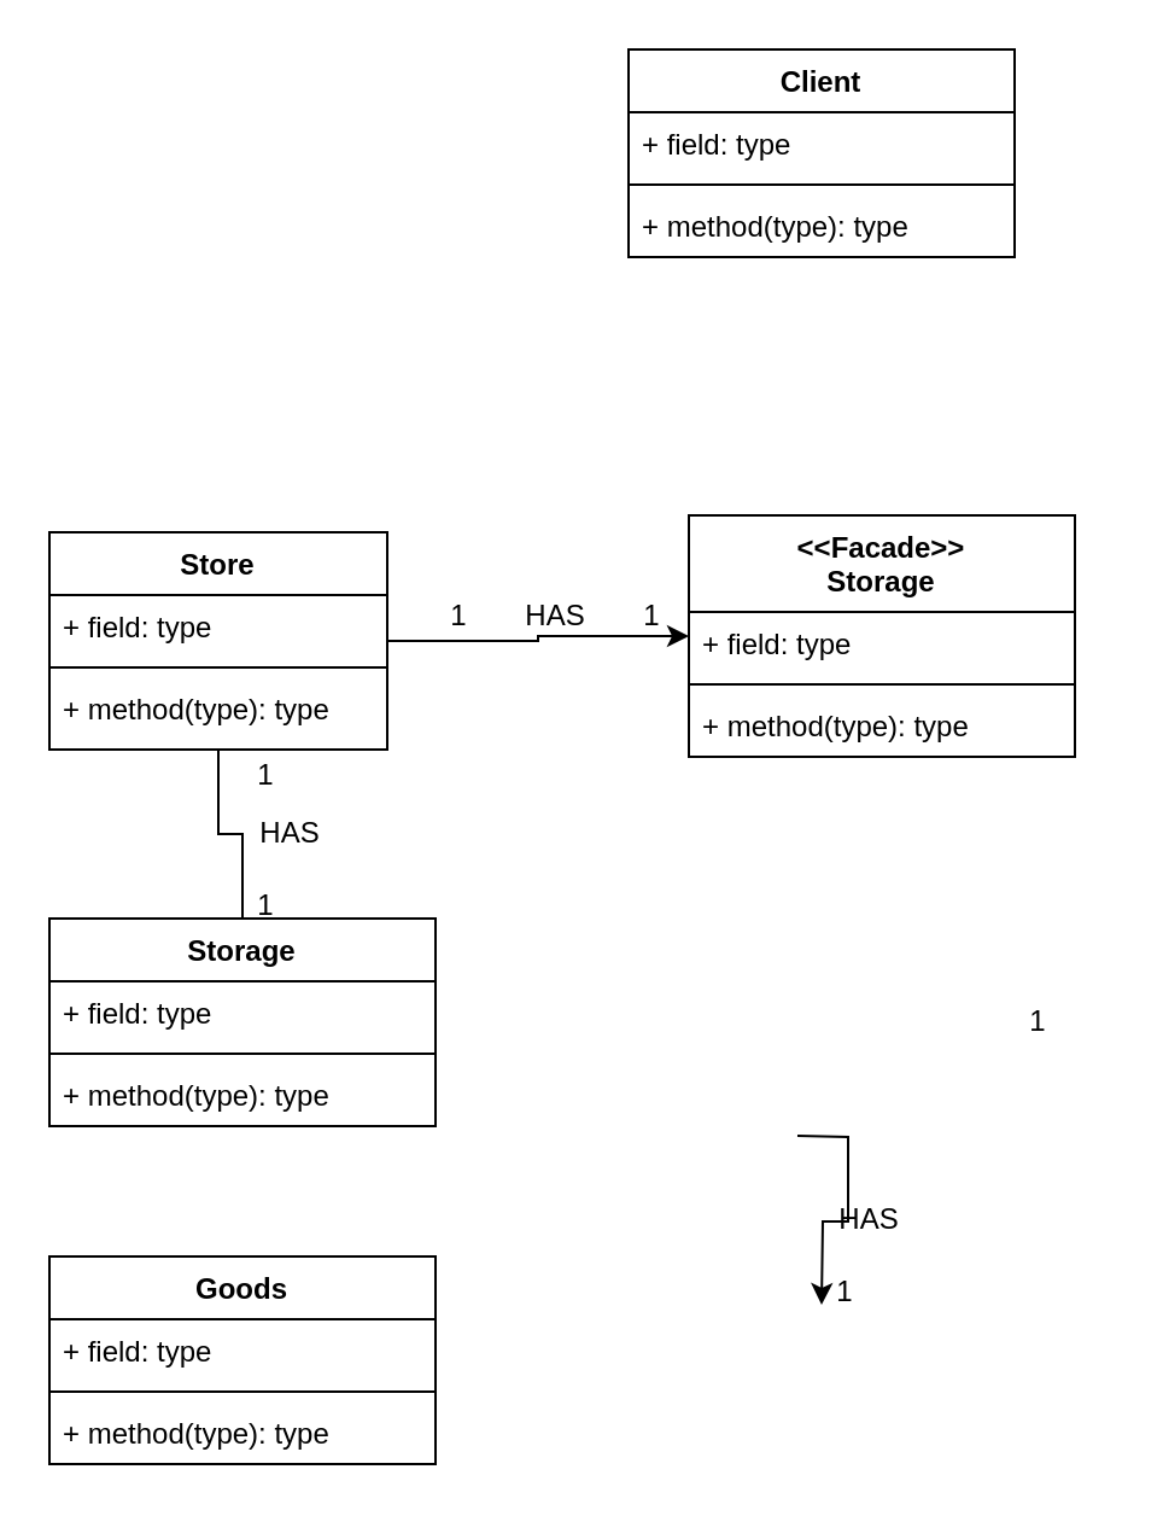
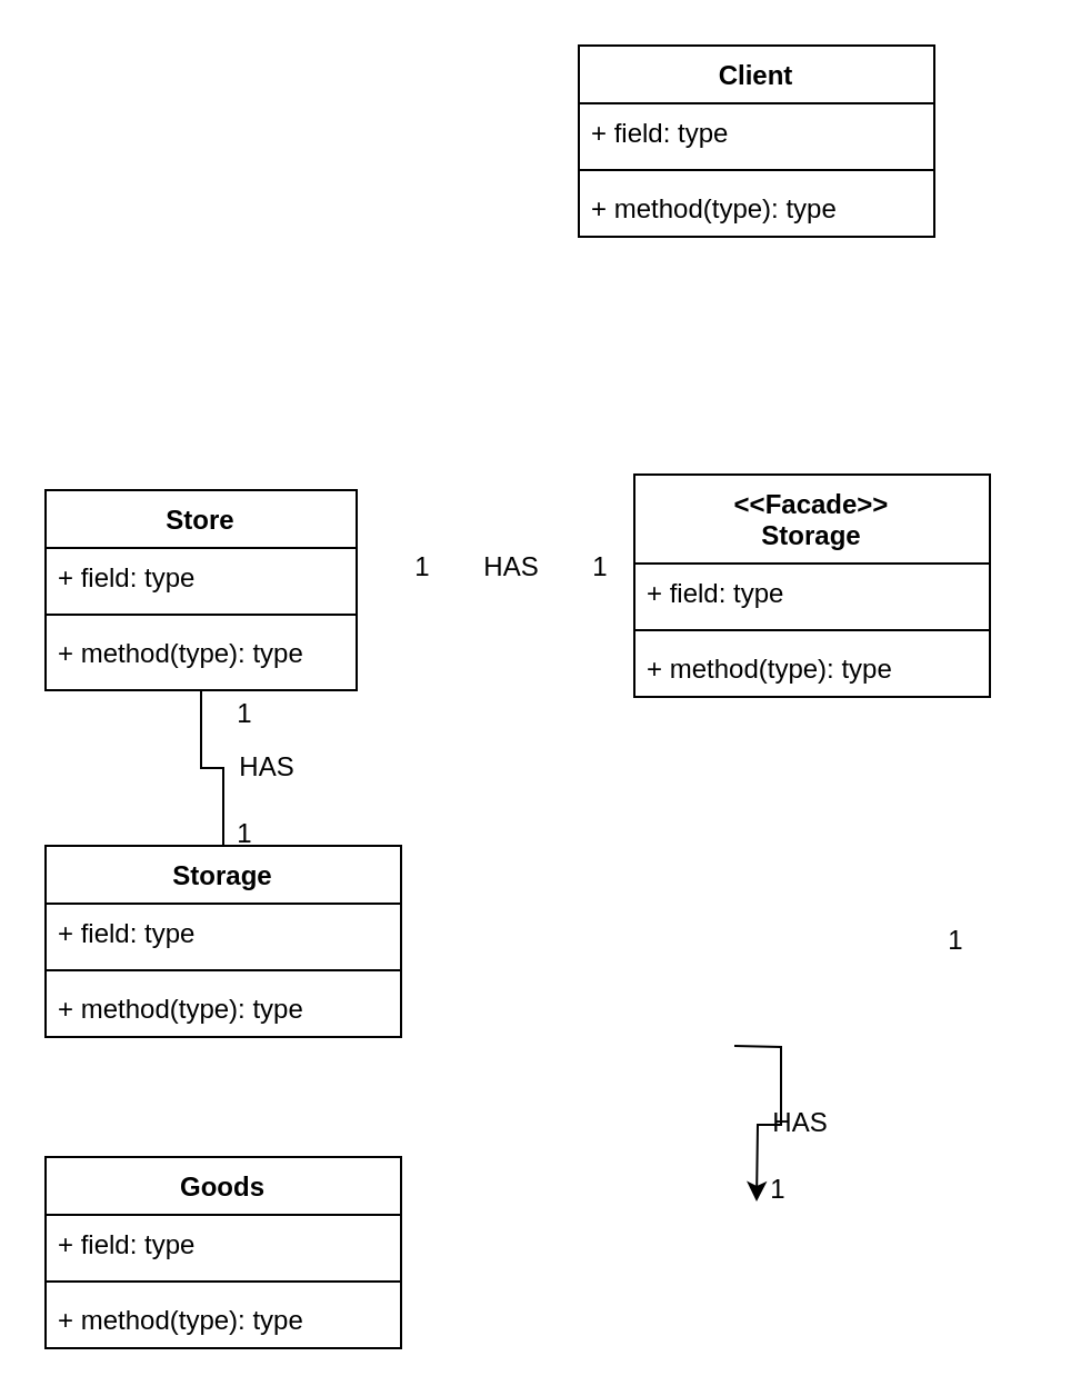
- <mxCell id="10" style="edgeStyle=orthogonalEdgeStyle;rounded=0;orthogonalLoop=1;jettySize=auto;html=1;" edge="1" parent="1" source="12" target="2"><mxGeometry relative="1" as="geometry" /></mxCell>
